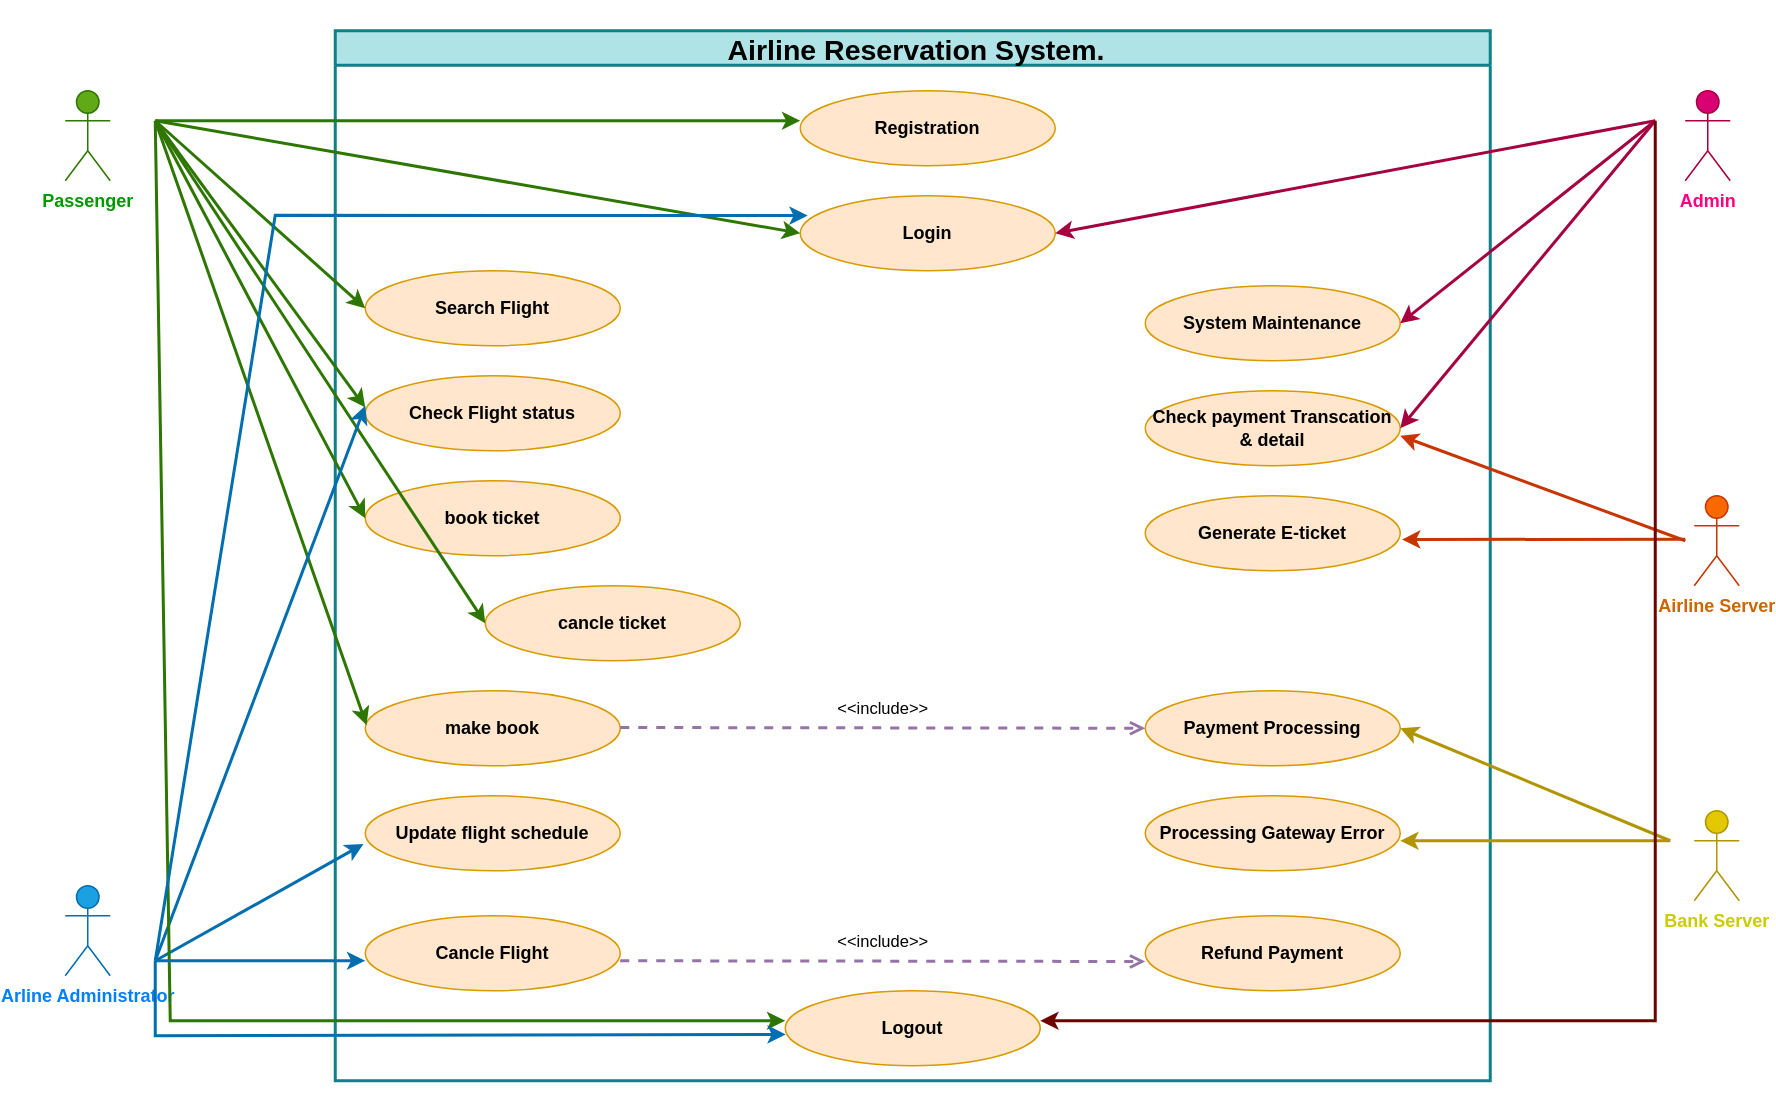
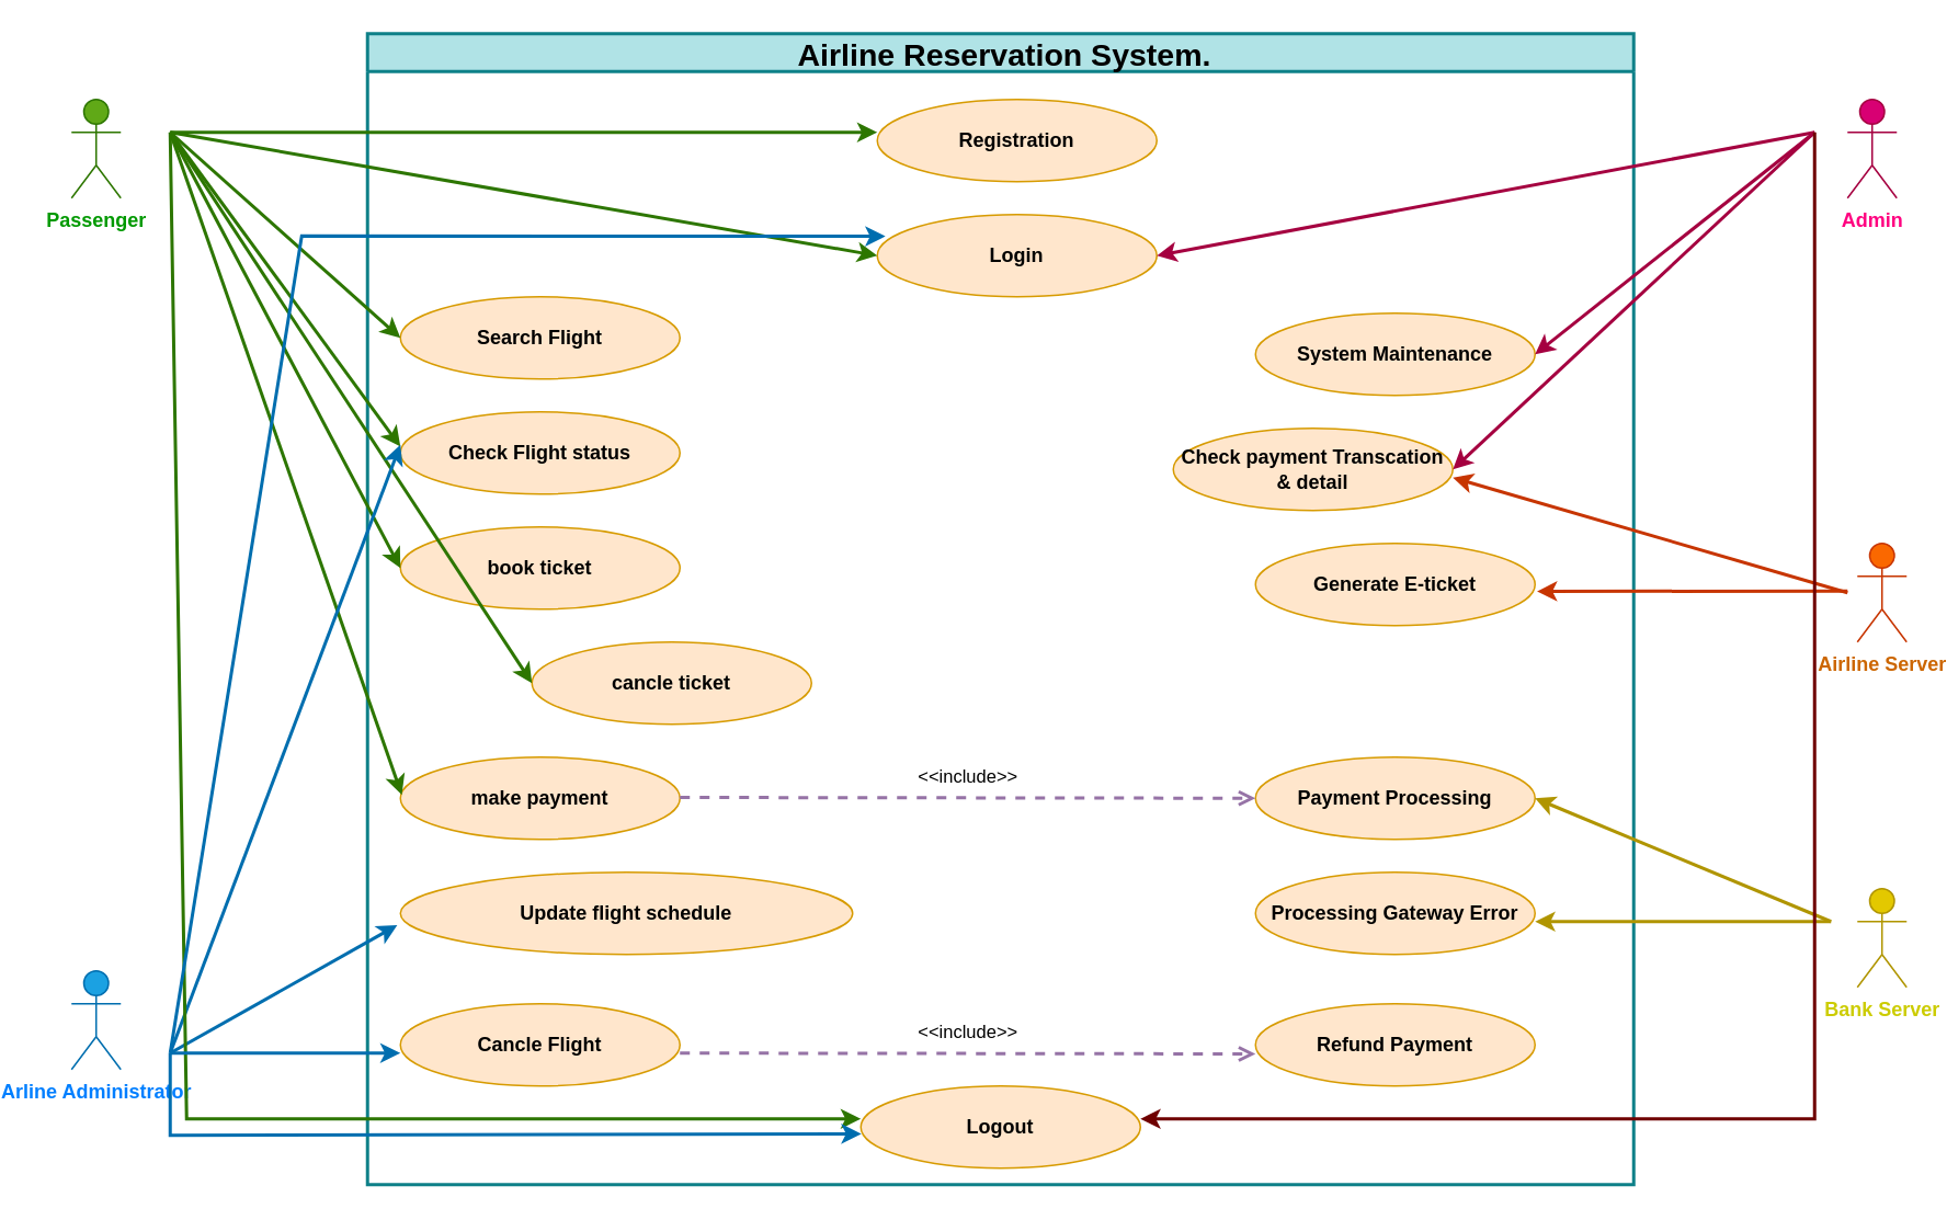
- <mxCell id="13" value="Check payment Transcation &amp;amp; detail" style="ellipse;whiteSpace=wrap;html=1;fontStyle=1;fillColor=#ffe6cc;strokeColor=#d79b00;" parent="2" vertex="1"><mxGeometry x="540" y="240" width="170" height="50" as="geometry" /></mxCell>
+ <mxCell id="13" value="Check payment Transcation &amp;amp; detail" style="ellipse;whiteSpace=wrap;html=1;fontStyle=1;fillColor=#ffe6cc;strokeColor=#d79b00;" parent="2" vertex="1"><mxGeometry x="490" y="240" width="170" height="50" as="geometry" /></mxCell>
- <mxCell id="9" value="make book" style="ellipse;whiteSpace=wrap;html=1;fontStyle=1;fillColor=#ffe6cc;strokeColor=#d79b00;" parent="2" vertex="1"><mxGeometry x="20" y="440" width="170" height="50" as="geometry" /></mxCell>
+ <mxCell id="9" value="make payment" style="ellipse;whiteSpace=wrap;html=1;fontStyle=1;fillColor=#ffe6cc;strokeColor=#d79b00;" parent="2" vertex="1"><mxGeometry x="20" y="440" width="170" height="50" as="geometry" /></mxCell>
- <mxCell id="11" value="Update flight schedule" style="ellipse;whiteSpace=wrap;html=1;fontStyle=1;fillColor=#ffe6cc;strokeColor=#d79b00;" parent="2" vertex="1"><mxGeometry x="20" y="510" width="170" height="50" as="geometry" /></mxCell>
+ <mxCell id="11" value="Update flight schedule" style="ellipse;whiteSpace=wrap;html=1;fontStyle=1;fillColor=#ffe6cc;strokeColor=#d79b00;" parent="2" vertex="1"><mxGeometry x="20" y="510" width="275" height="50" as="geometry" /></mxCell>
